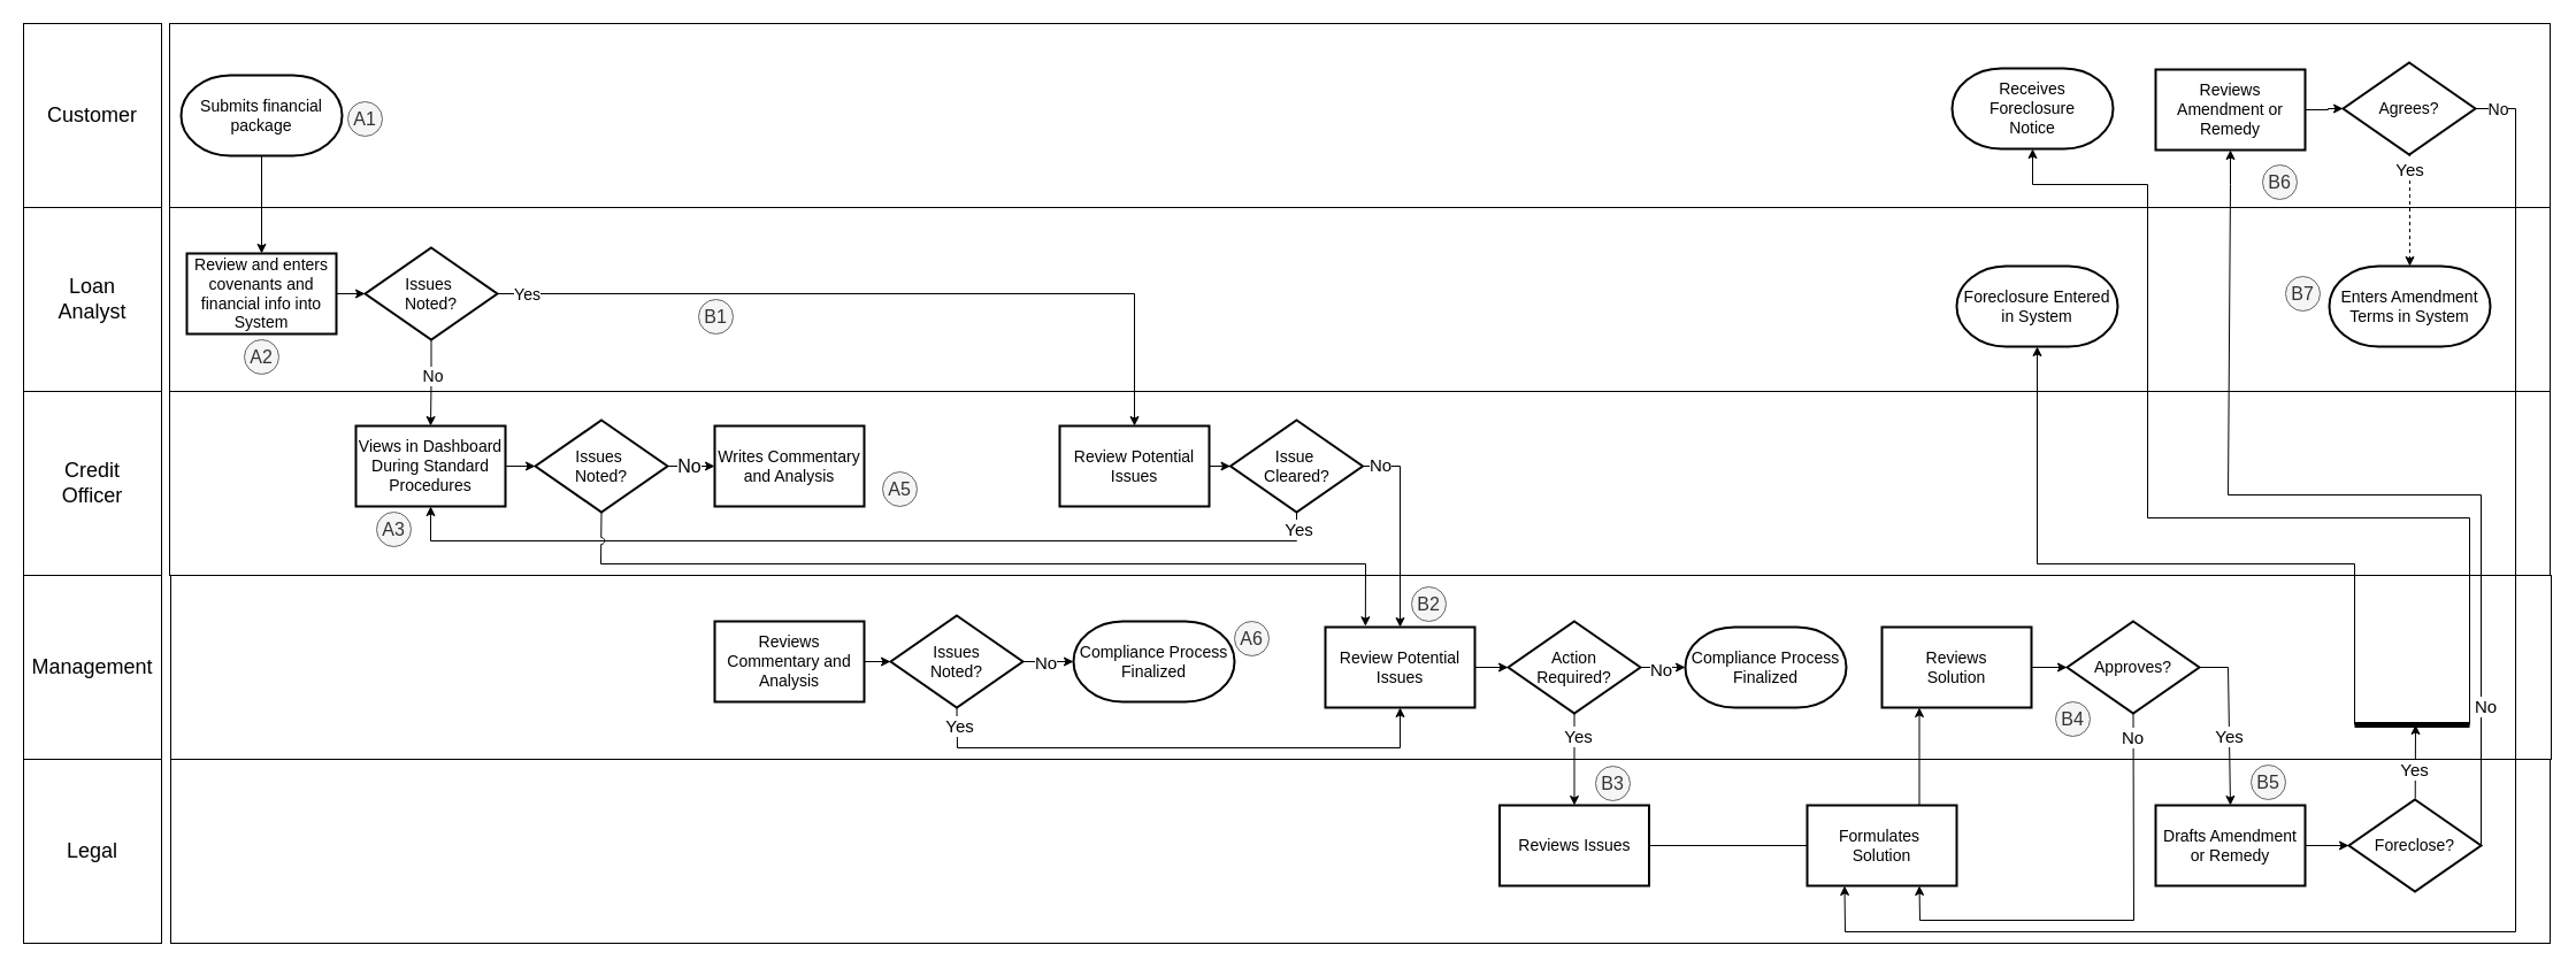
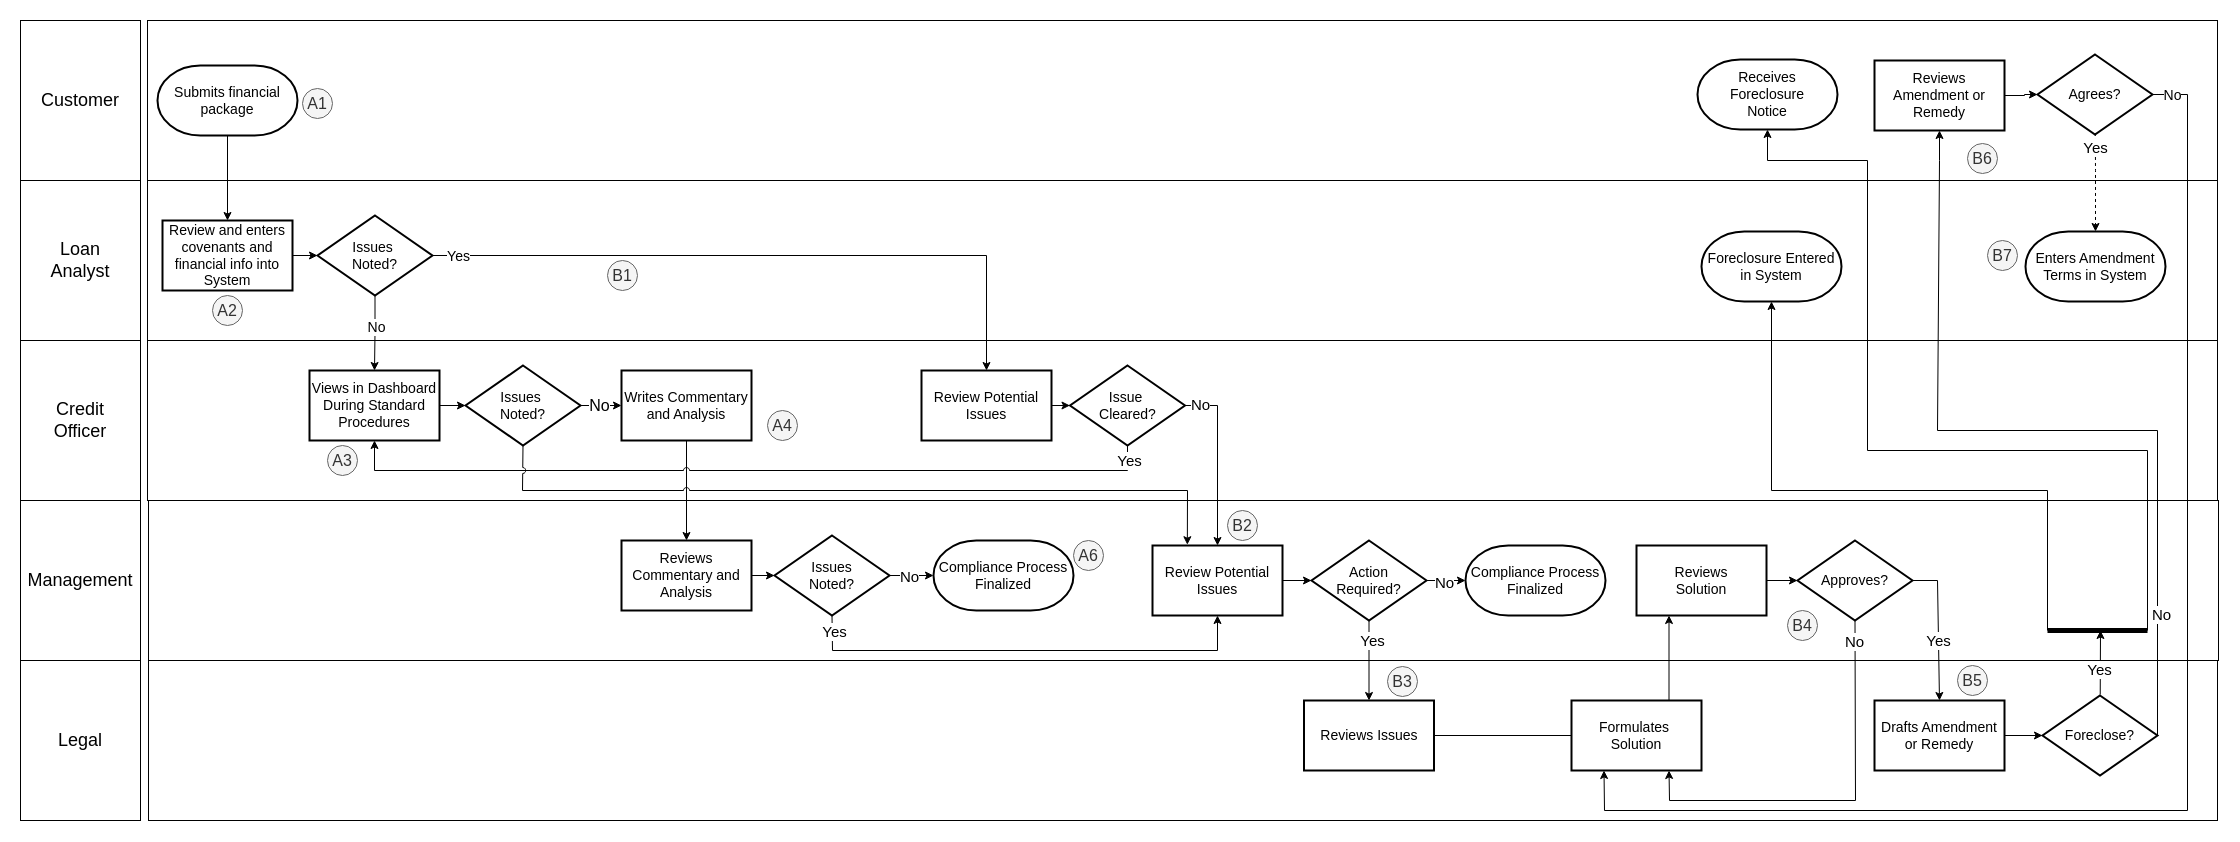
- <mxCell id="86" value="&lt;font style=&quot;font-size: 16px;&quot;&gt;A5&lt;/font&gt;" style="ellipse;whiteSpace=wrap;html=1;fillColor=#f5f5f5;fontColor=#333333;strokeColor=#666666;" vertex="1" parent="1"><mxGeometry x="767" y="410" width="30" height="30" as="geometry" /></mxCell>
+ <mxCell id="86" value="&lt;font style=&quot;font-size: 16px;&quot;&gt;A4&lt;/font&gt;" style="ellipse;whiteSpace=wrap;html=1;fillColor=#f5f5f5;fontColor=#333333;strokeColor=#666666;" vertex="1" parent="1"><mxGeometry x="767" y="410" width="30" height="30" as="geometry" /></mxCell>
+ <mxCell id="19" value="" style="edgeStyle=orthogonalEdgeStyle;rounded=0;orthogonalLoop=1;jettySize=auto;html=1;jumpStyle=arc;" parent="1" source="20" target="24" edge="1"><mxGeometry relative="1" as="geometry" /></mxCell>
